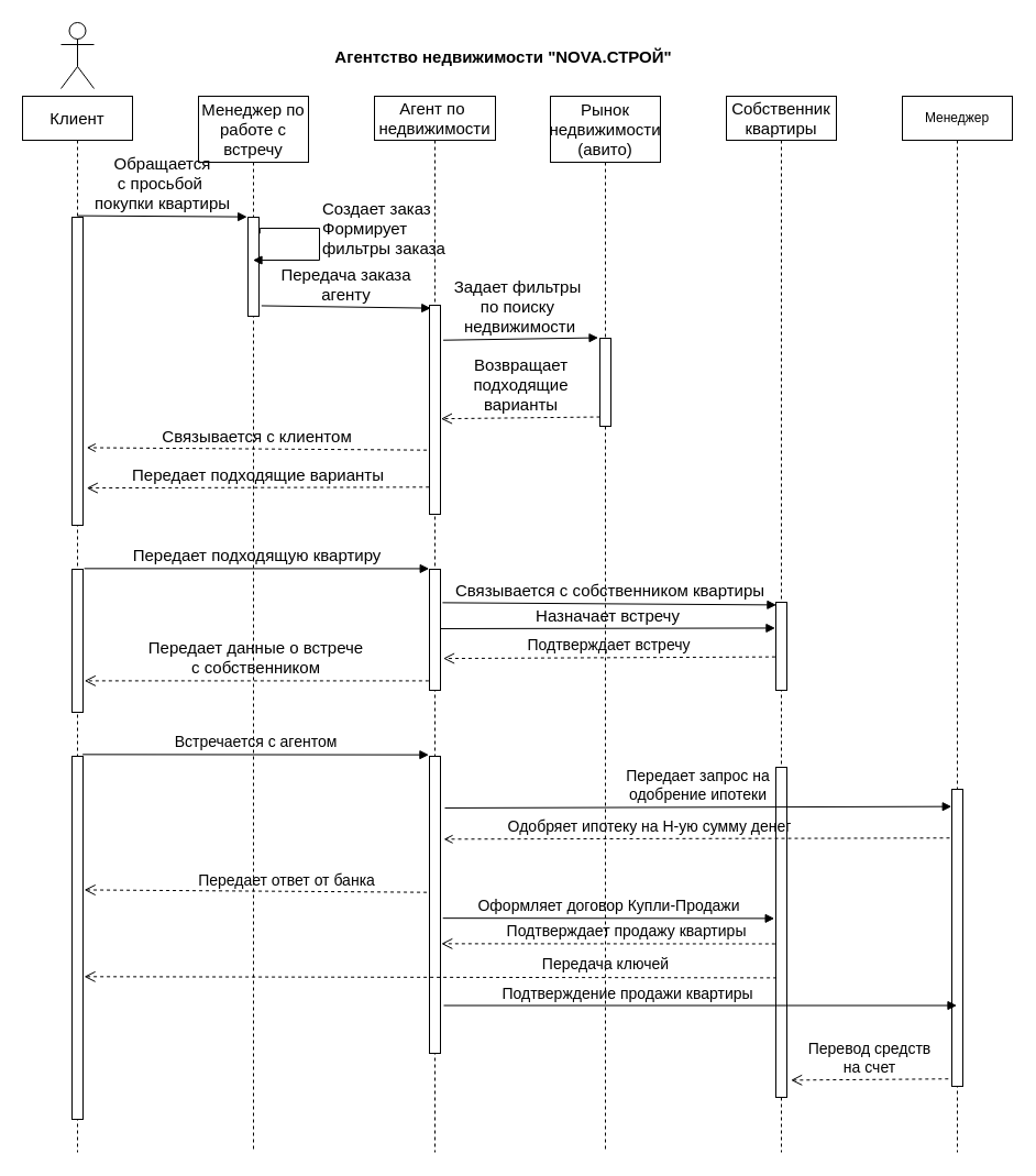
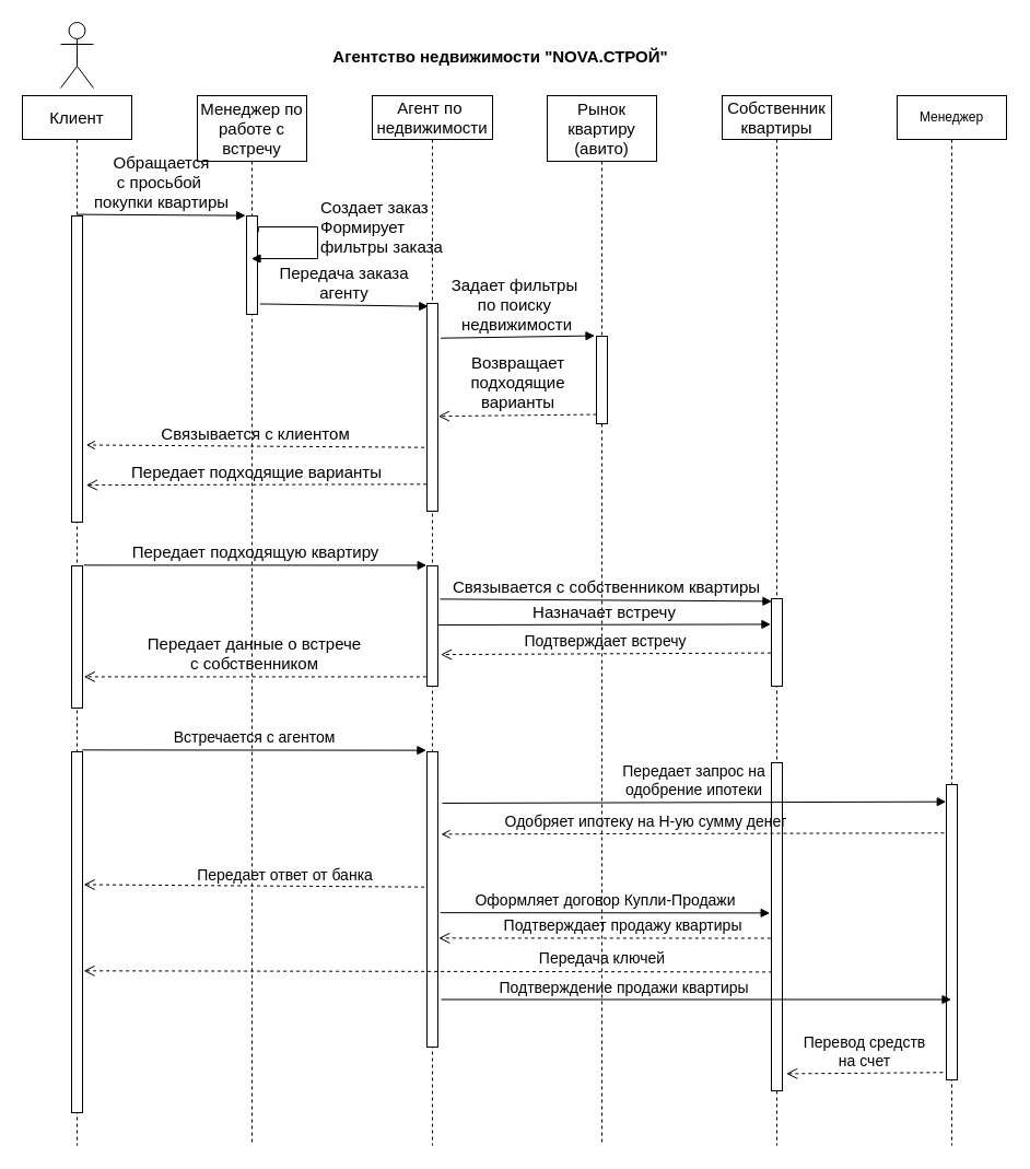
- <mxCell id="10" value="Рынок недвижимости&lt;br&gt;(авито)" style="shape=umlLifeline;perimeter=lifelinePerimeter;whiteSpace=wrap;html=1;container=1;collapsible=0;recursiveResize=0;outlineConnect=0;fontSize=15;size=60;" parent="1" vertex="1"><mxGeometry x="500" y="87" width="100" height="960" as="geometry" /></mxCell>
+ <mxCell id="10" value="Рынок квартиру&lt;br&gt;(авито)" style="shape=umlLifeline;perimeter=lifelinePerimeter;whiteSpace=wrap;html=1;container=1;collapsible=0;recursiveResize=0;outlineConnect=0;fontSize=15;size=60;" parent="1" vertex="1"><mxGeometry x="500" y="87" width="100" height="960" as="geometry" /></mxCell>
